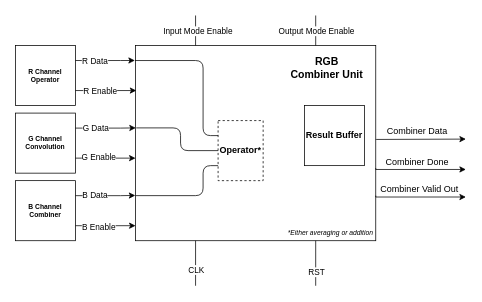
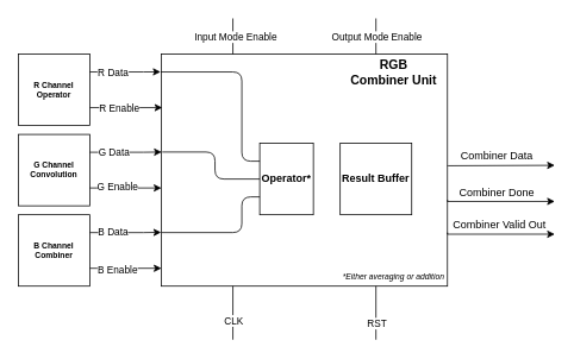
- <mxCell id="17" value="RGB Combiner Unit" style="text;html=1;strokeColor=none;fillColor=none;align=center;verticalAlign=middle;whiteSpace=wrap;rounded=0;fontStyle=1;fontSize=14;" vertex="1" parent="1"><mxGeometry x="385" y="80" width="100" height="20" as="geometry" /></mxCell>
+ <mxCell id="17" value="RGB Combiner Unit" style="text;html=1;strokeColor=none;fillColor=none;align=center;verticalAlign=middle;whiteSpace=wrap;rounded=0;fontStyle=1;fontSize=14;" vertex="1" parent="1"><mxGeometry x="390" y="70" width="100" height="20" as="geometry" /></mxCell>
- <mxCell id="18" value="Result Buffer" style="whiteSpace=wrap;html=1;aspect=fixed;fillColor=none;fontStyle=1" vertex="1" parent="1"><mxGeometry x="405" y="140" width="80" height="80" as="geometry" /></mxCell>
+ <mxCell id="18" value="Result Buffer" style="whiteSpace=wrap;html=1;aspect=fixed;fillColor=none;fontStyle=1" vertex="1" parent="1"><mxGeometry x="380" y="160" width="80" height="80" as="geometry" /></mxCell>
- <mxCell id="24" value="Operator*" style="rounded=0;whiteSpace=wrap;html=1;fillColor=none;fontStyle=1;dashed=1;" vertex="1" parent="1"><mxGeometry x="290" y="160" width="60" height="80" as="geometry" /></mxCell>
+ <mxCell id="24" value="Operator*" style="rounded=0;whiteSpace=wrap;html=1;fillColor=none;fontStyle=1" vertex="1" parent="1"><mxGeometry x="290" y="160" width="60" height="80" as="geometry" /></mxCell>
